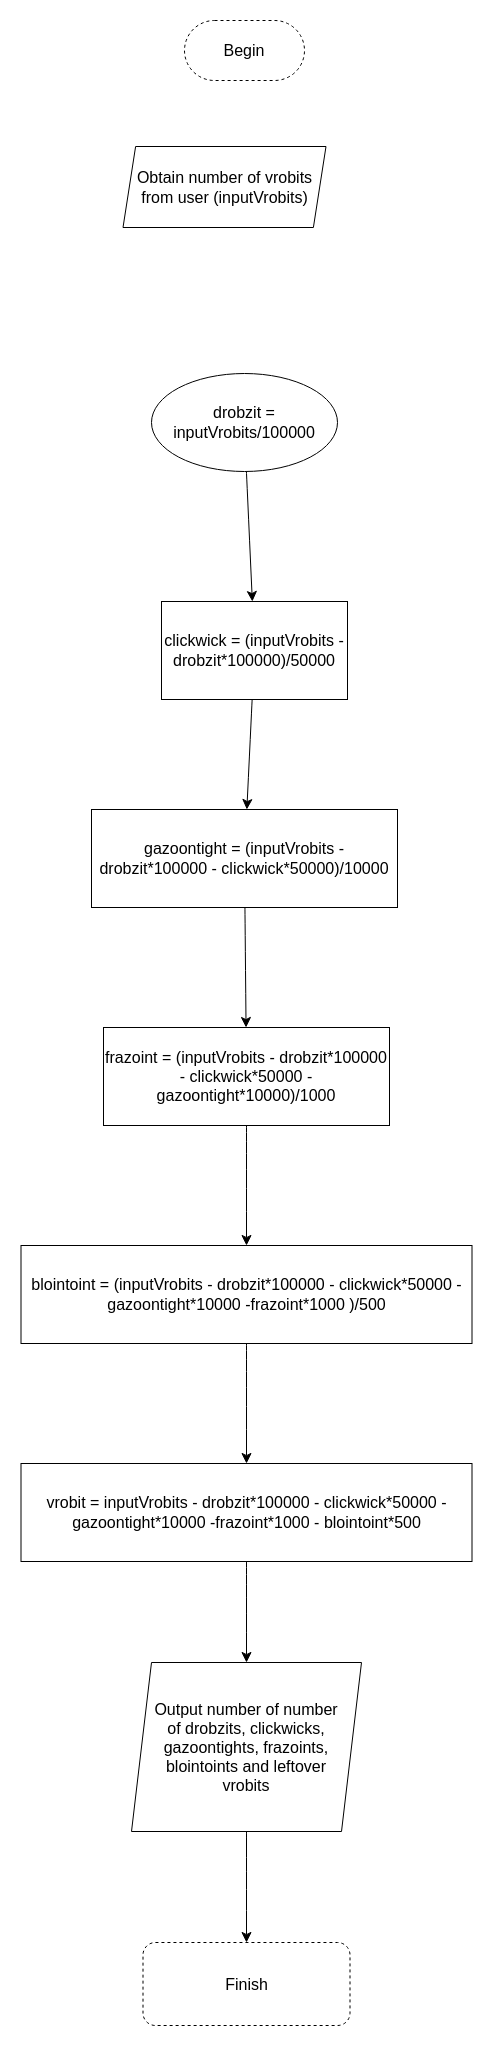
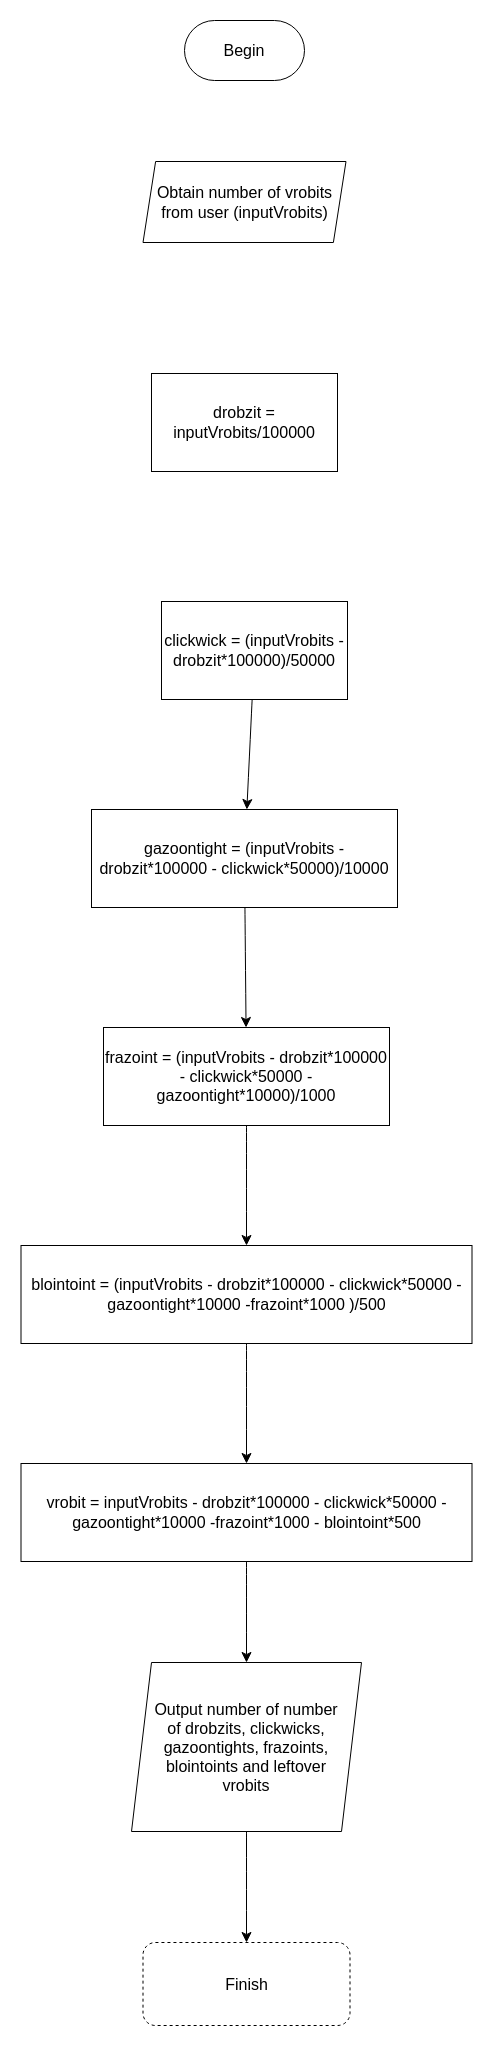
- <mxCell id="2" value="Begin" style="rounded=1;whiteSpace=wrap;html=1;fontSize=16;arcSize=50;dashed=1;" vertex="1" parent="1"><mxGeometry x="184" y="20" width="120" height="60" as="geometry" /></mxCell>
+ <mxCell id="2" value="Begin" style="rounded=1;whiteSpace=wrap;html=1;fontSize=16;arcSize=50;" vertex="1" parent="1"><mxGeometry x="184" y="20" width="120" height="60" as="geometry" /></mxCell>
- <mxCell id="3" value="Obtain number of vrobits from user (inputVrobits)" style="shape=parallelogram;perimeter=parallelogramPerimeter;whiteSpace=wrap;html=1;fixedSize=1;fontSize=16;size=12.619;" vertex="1" parent="1"><mxGeometry x="122.5" y="146" width="203" height="81" as="geometry" /></mxCell>
+ <mxCell id="3" value="Obtain number of vrobits from user (inputVrobits)" style="shape=parallelogram;perimeter=parallelogramPerimeter;whiteSpace=wrap;html=1;fixedSize=1;fontSize=16;size=12.619;" vertex="1" parent="1"><mxGeometry x="142.5" y="161" width="203" height="81" as="geometry" /></mxCell>
- <mxCell id="5" value="drobzit = inputVrobits/100000" style="ellipse;whiteSpace=wrap;html=1;fontSize=16;" vertex="1" parent="1"><mxGeometry x="151" y="373" width="186" height="98" as="geometry" /></mxCell>
+ <mxCell id="5" value="drobzit = inputVrobits/100000" style="whiteSpace=wrap;html=1;fontSize=16;" vertex="1" parent="1"><mxGeometry x="151" y="373" width="186" height="98" as="geometry" /></mxCell>
- <mxCell id="4" value="" style="edgeStyle=none;curved=1;rounded=0;orthogonalLoop=1;jettySize=auto;html=1;fontSize=12;startSize=8;endSize=8;" edge="1" parent="1" source="5" target="7"><mxGeometry relative="1" as="geometry" /></mxCell>
